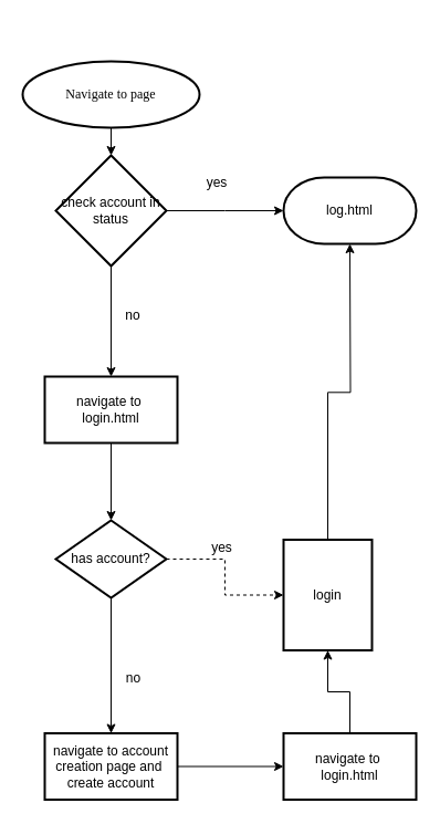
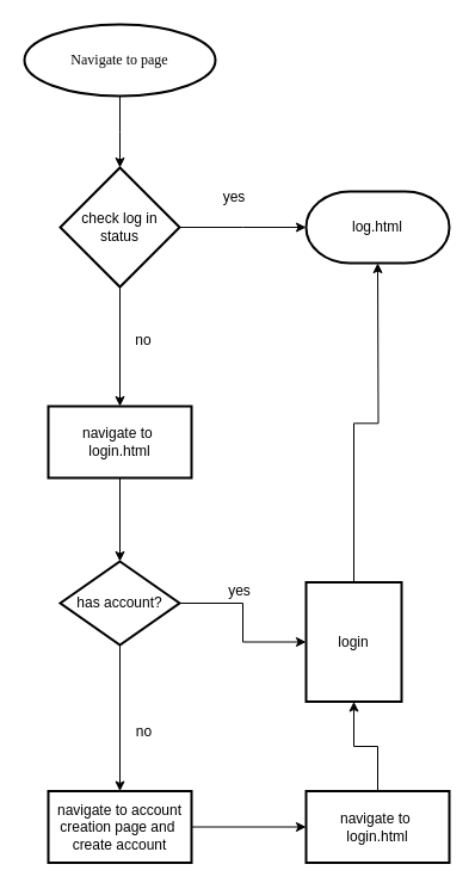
- <mxCell id="3" value="&lt;font face=&quot;Ubuntu&quot;&gt;Navigate to page&lt;/font&gt;" style="strokeWidth=2;html=1;shape=mxgraph.flowchart.start_1;whiteSpace=wrap;" vertex="1" parent="1"><mxGeometry x="20" y="55" width="160" height="60" as="geometry" /></mxCell>
+ <mxCell id="3" value="&lt;font face=&quot;Ubuntu&quot;&gt;Navigate to page&lt;/font&gt;" style="strokeWidth=2;html=1;shape=mxgraph.flowchart.start_1;whiteSpace=wrap;" vertex="1" parent="1"><mxGeometry x="20" y="20" width="160" height="60" as="geometry" /></mxCell>
- <mxCell id="6" value="check account in status" style="strokeWidth=2;html=1;shape=mxgraph.flowchart.decision;whiteSpace=wrap;" vertex="1" parent="1"><mxGeometry x="50" y="140" width="100" height="100" as="geometry" /></mxCell>
+ <mxCell id="6" value="check log in status" style="strokeWidth=2;html=1;shape=mxgraph.flowchart.decision;whiteSpace=wrap;" vertex="1" parent="1"><mxGeometry x="50" y="140" width="100" height="100" as="geometry" /></mxCell>
- <mxCell id="11" value="" style="edgeStyle=orthogonalEdgeStyle;rounded=0;orthogonalLoop=1;jettySize=auto;html=1;dashed=1;" edge="1" parent="1" source="13" target="15"><mxGeometry relative="1" as="geometry" /></mxCell>
+ <mxCell id="11" value="" style="edgeStyle=orthogonalEdgeStyle;rounded=0;orthogonalLoop=1;jettySize=auto;html=1;" edge="1" parent="1" source="13" target="15"><mxGeometry relative="1" as="geometry" /></mxCell>
